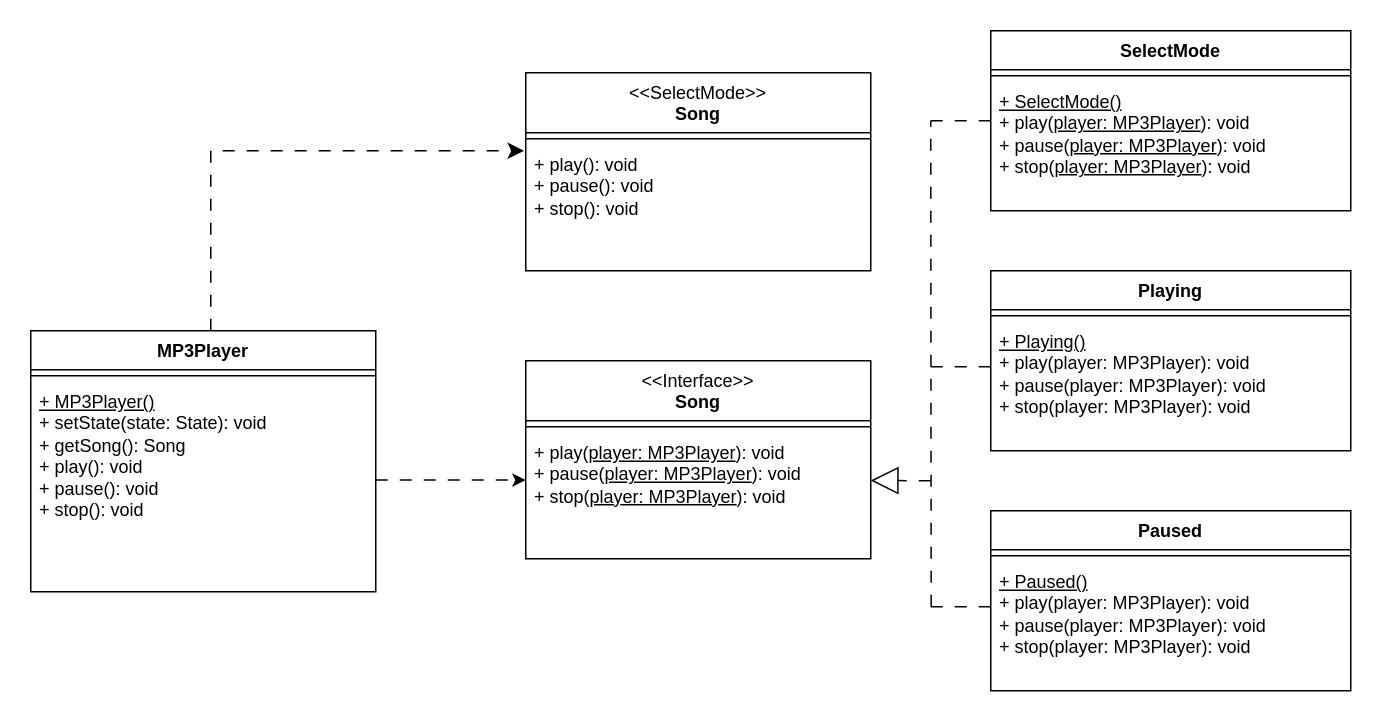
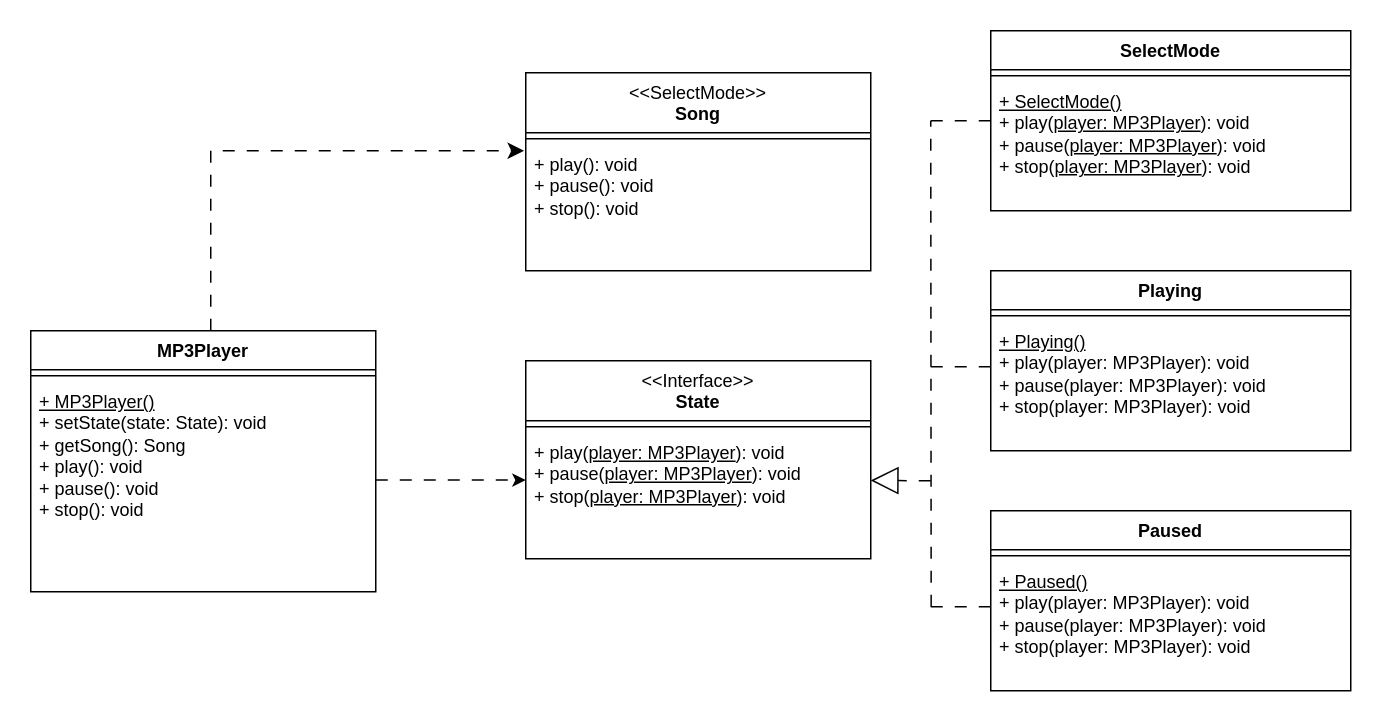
- <mxCell id="2" value="&lt;span style=&quot;font-weight: normal;&quot;&gt;&amp;lt;&amp;lt;Interface&amp;gt;&amp;gt;&lt;/span&gt;&lt;div&gt;Song&lt;/div&gt;" style="swimlane;fontStyle=1;align=center;verticalAlign=top;childLayout=stackLayout;horizontal=1;startSize=40;horizontalStack=0;resizeParent=1;resizeParentMax=0;resizeLast=0;collapsible=1;marginBottom=0;whiteSpace=wrap;html=1;" parent="1" vertex="1"><mxGeometry x="350" y="240" width="230" height="132" as="geometry" /></mxCell>
+ <mxCell id="2" value="&lt;span style=&quot;font-weight: normal;&quot;&gt;&amp;lt;&amp;lt;Interface&amp;gt;&amp;gt;&lt;/span&gt;&lt;div&gt;State&lt;/div&gt;" style="swimlane;fontStyle=1;align=center;verticalAlign=top;childLayout=stackLayout;horizontal=1;startSize=40;horizontalStack=0;resizeParent=1;resizeParentMax=0;resizeLast=0;collapsible=1;marginBottom=0;whiteSpace=wrap;html=1;" parent="1" vertex="1"><mxGeometry x="350" y="240" width="230" height="132" as="geometry" /></mxCell>
